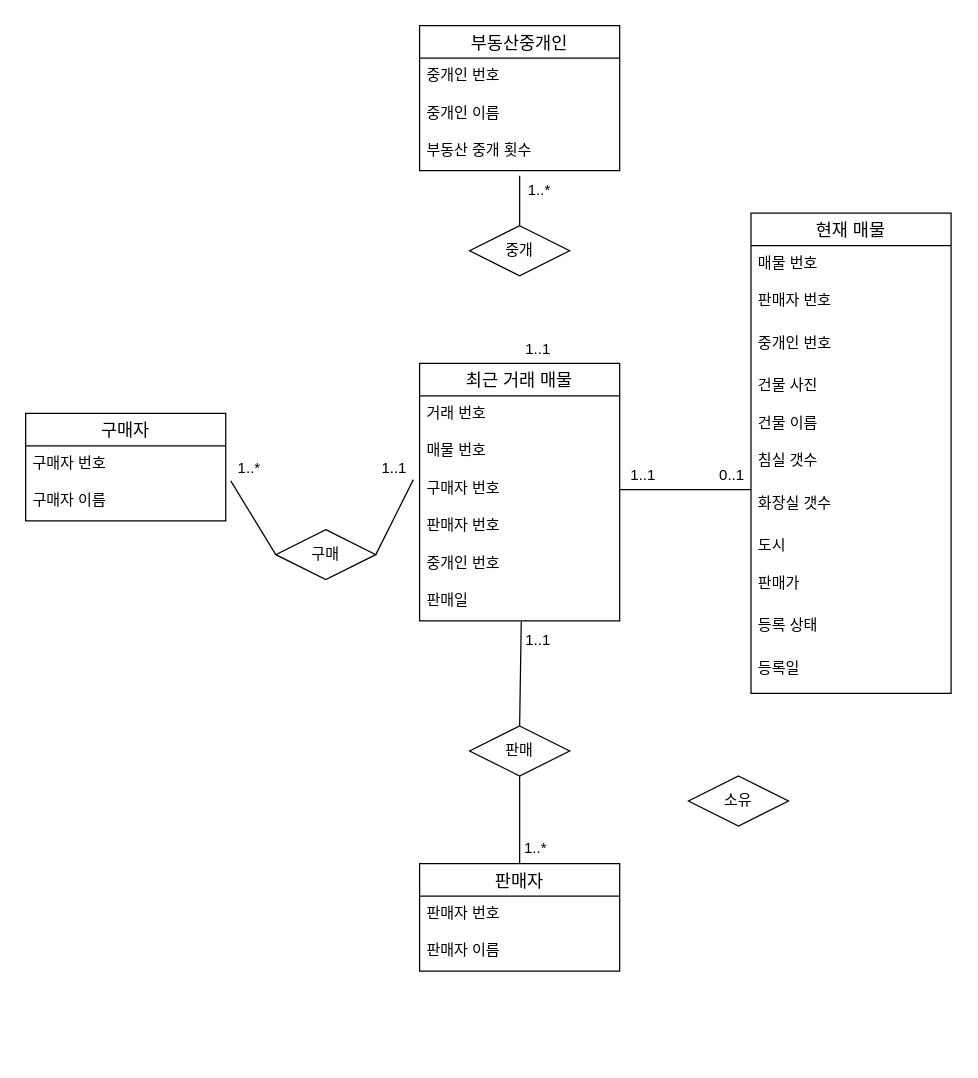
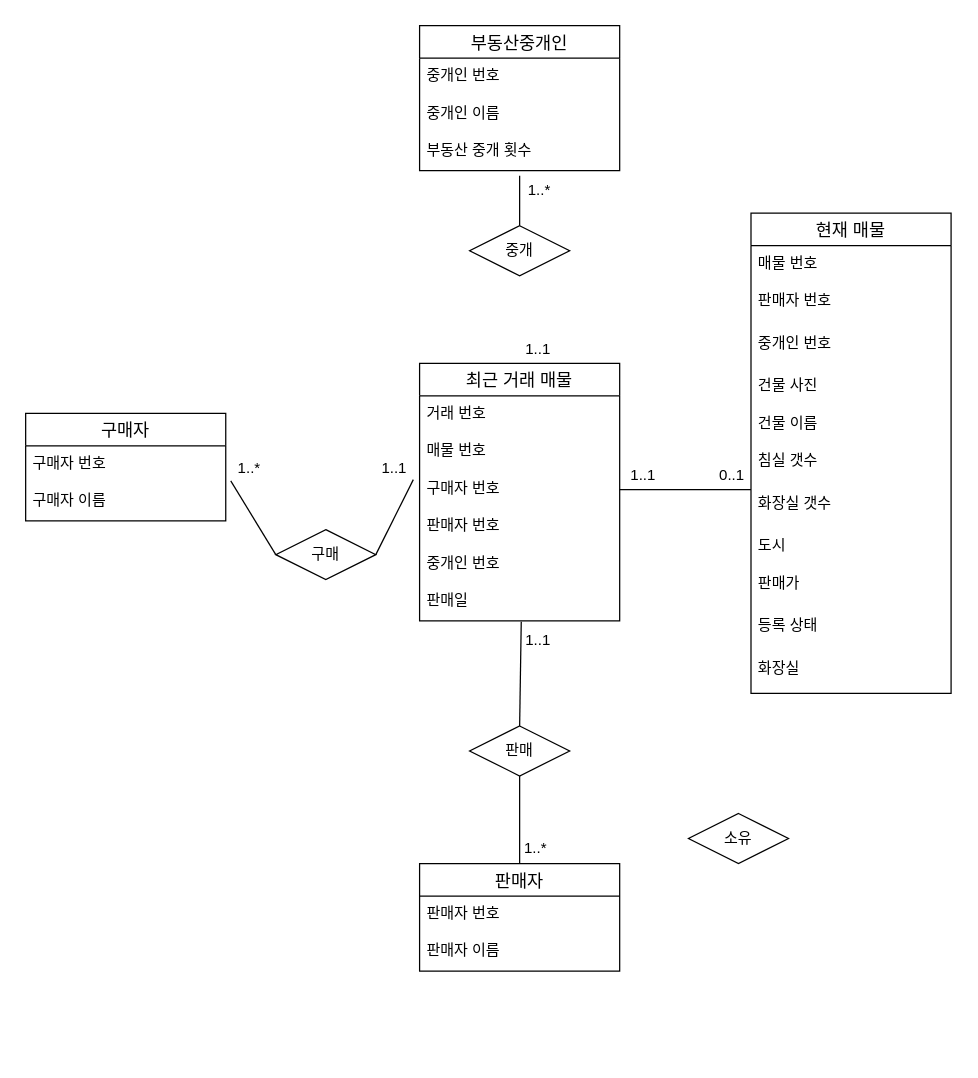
- <mxCell id="20" value="등록일" style="text;strokeColor=none;fillColor=none;spacingLeft=4;spacingRight=4;overflow=hidden;rotatable=0;points=[[0,0.5],[1,0.5]];portConstraint=eastwest;fontSize=12;" vertex="1" parent="9"><mxGeometry y="350" width="160" height="34" as="geometry" /></mxCell>
+ <mxCell id="20" value="화장실" style="text;strokeColor=none;fillColor=none;spacingLeft=4;spacingRight=4;overflow=hidden;rotatable=0;points=[[0,0.5],[1,0.5]];portConstraint=eastwest;fontSize=12;" vertex="1" parent="9"><mxGeometry y="350" width="160" height="34" as="geometry" /></mxCell>
- <mxCell id="40" value="소유" style="shape=rhombus;perimeter=rhombusPerimeter;whiteSpace=wrap;html=1;align=center;" parent="1" vertex="1"><mxGeometry x="550" y="620" width="80" height="40" as="geometry" /></mxCell>
+ <mxCell id="40" value="소유" style="shape=rhombus;perimeter=rhombusPerimeter;whiteSpace=wrap;html=1;align=center;" parent="1" vertex="1"><mxGeometry x="550" y="650" width="80" height="40" as="geometry" /></mxCell>
